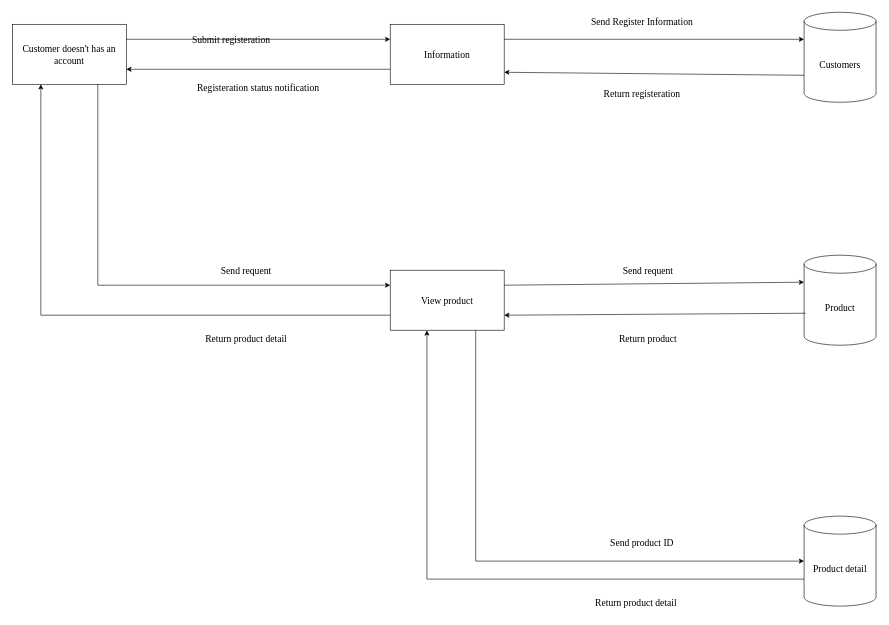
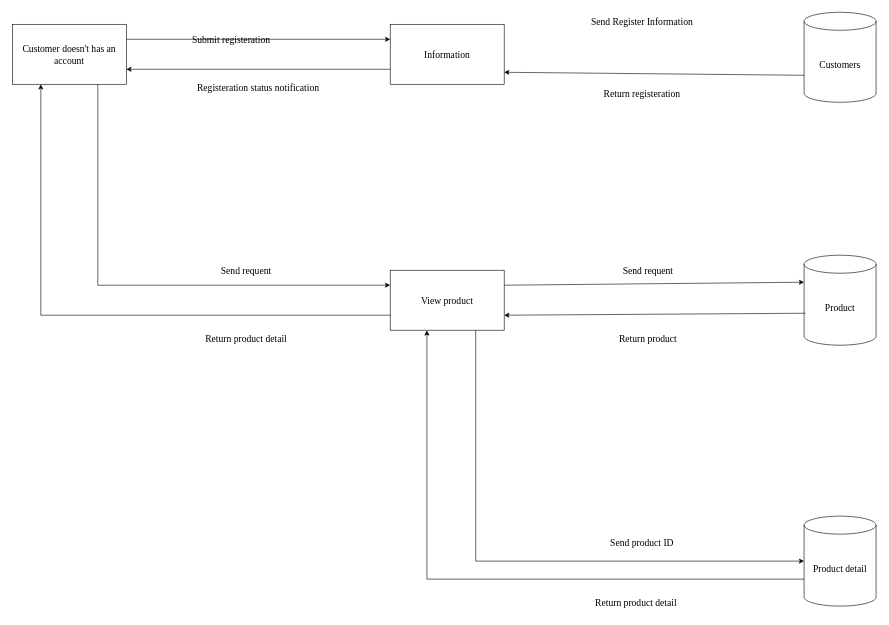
- <mxCell id="11" value="" style="endArrow=classic;html=1;rounded=0;exitX=1;exitY=0.25;exitDx=0;exitDy=0;entryX=0;entryY=0;entryDx=0;entryDy=45;entryPerimeter=0;" edge="1" parent="1" source="3" target="5"><mxGeometry width="50" height="50" relative="1" as="geometry"><mxPoint x="890" y="94.29" as="sourcePoint" /><mxPoint x="1330" y="94.29" as="targetPoint" /></mxGeometry></mxCell>
